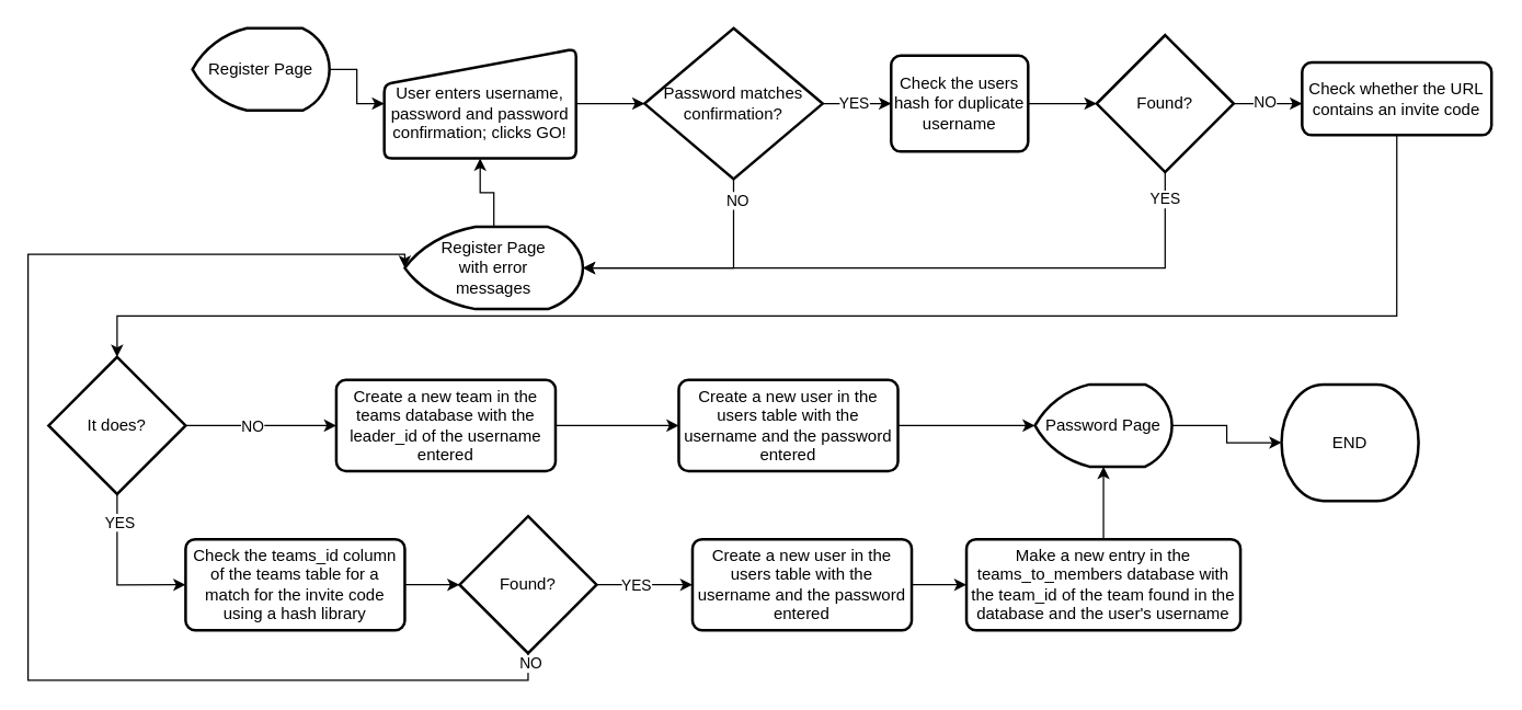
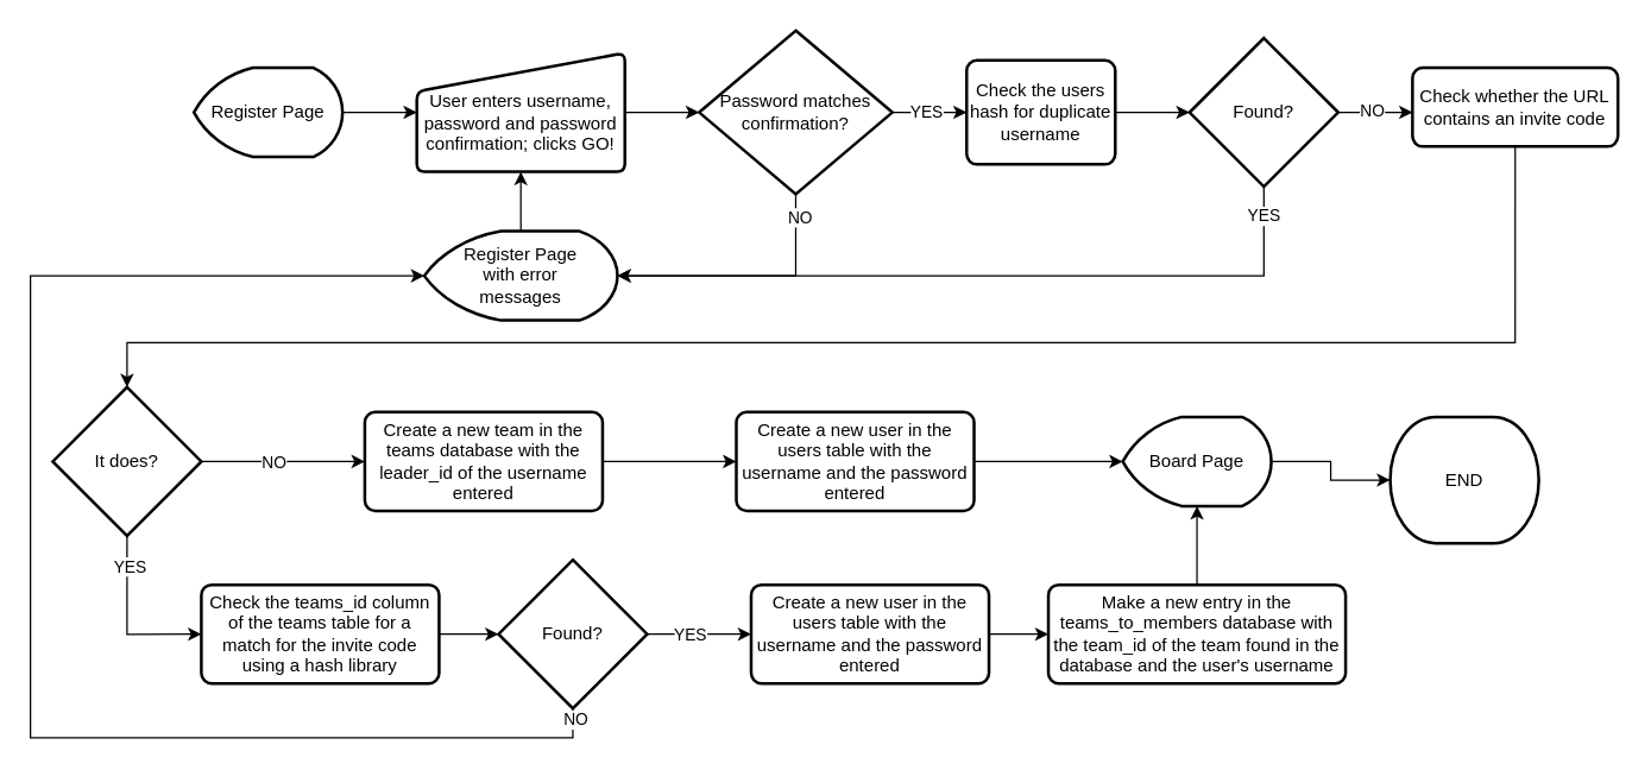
- <mxCell id="3" value="Register Page" style="strokeWidth=2;html=1;shape=mxgraph.flowchart.display;whiteSpace=wrap;" vertex="1" parent="1"><mxGeometry x="140" y="20" width="100" height="60" as="geometry" /></mxCell>
+ <mxCell id="3" value="Register Page" style="strokeWidth=2;html=1;shape=mxgraph.flowchart.display;whiteSpace=wrap;" vertex="1" parent="1"><mxGeometry x="130" y="45" width="100" height="60" as="geometry" /></mxCell>
- <mxCell id="12" value="Register Page&lt;br&gt;with error&lt;br&gt;messages" style="strokeWidth=2;html=1;shape=mxgraph.flowchart.display;whiteSpace=wrap;" vertex="1" parent="1"><mxGeometry x="295" y="165" width="130" height="60" as="geometry" /></mxCell>
+ <mxCell id="12" value="Register Page&lt;br&gt;with error&lt;br&gt;messages" style="strokeWidth=2;html=1;shape=mxgraph.flowchart.display;whiteSpace=wrap;" vertex="1" parent="1"><mxGeometry x="285" y="155" width="130" height="60" as="geometry" /></mxCell>
- <mxCell id="43" value="Password Page" style="strokeWidth=2;html=1;shape=mxgraph.flowchart.display;whiteSpace=wrap;" vertex="1" parent="1"><mxGeometry x="755" y="280" width="100" height="60" as="geometry" /></mxCell>
+ <mxCell id="43" value="Board Page" style="strokeWidth=2;html=1;shape=mxgraph.flowchart.display;whiteSpace=wrap;" vertex="1" parent="1"><mxGeometry x="755" y="280" width="100" height="60" as="geometry" /></mxCell>
